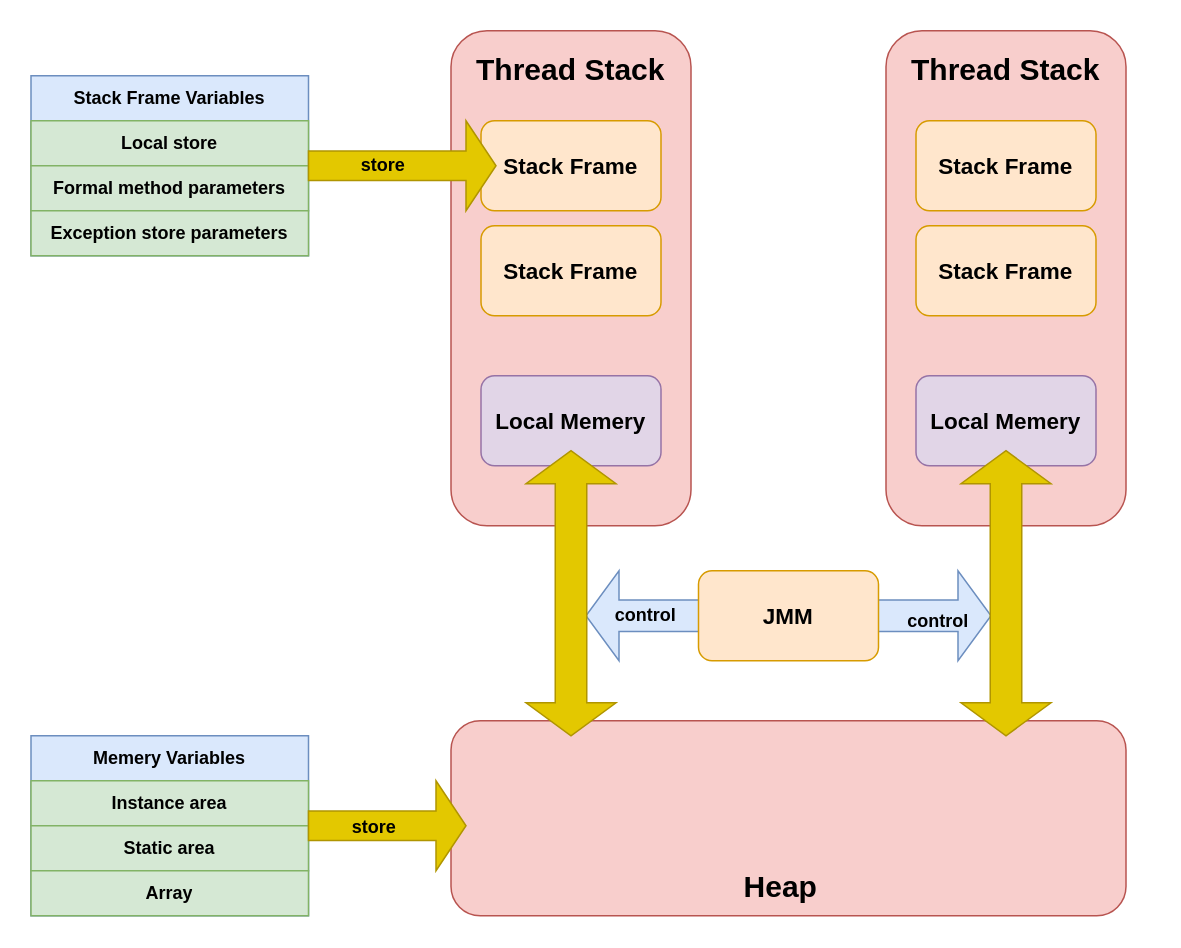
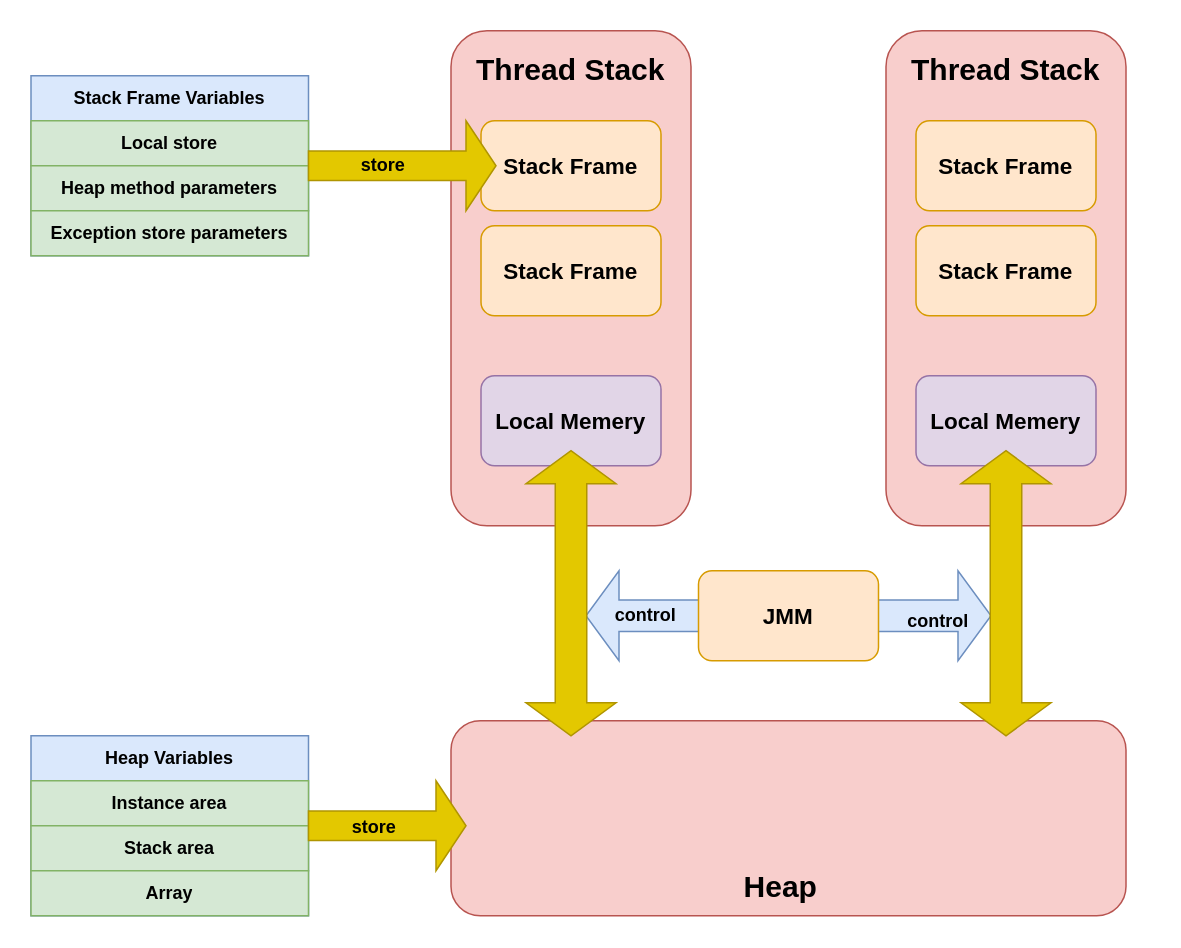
- <mxCell id="22" value="&lt;b&gt;Formal method parameters&lt;/b&gt;" style="text;strokeColor=#82b366;fillColor=#d5e8d4;align=center;verticalAlign=middle;spacingLeft=4;spacingRight=4;overflow=hidden;points=[[0,0.5],[1,0.5]];portConstraint=eastwest;rotatable=0;whiteSpace=wrap;html=1;" vertex="1" parent="20"><mxGeometry y="60" width="185" height="30" as="geometry" /></mxCell>
+ <mxCell id="22" value="&lt;b&gt;Heap method parameters&lt;/b&gt;" style="text;strokeColor=#82b366;fillColor=#d5e8d4;align=center;verticalAlign=middle;spacingLeft=4;spacingRight=4;overflow=hidden;points=[[0,0.5],[1,0.5]];portConstraint=eastwest;rotatable=0;whiteSpace=wrap;html=1;" vertex="1" parent="20"><mxGeometry y="60" width="185" height="30" as="geometry" /></mxCell>
- <mxCell id="24" value="&lt;b&gt;Memery Variables&lt;/b&gt;" style="swimlane;fontStyle=0;childLayout=stackLayout;horizontal=1;startSize=30;horizontalStack=0;resizeParent=1;resizeParentMax=0;resizeLast=0;collapsible=1;marginBottom=0;whiteSpace=wrap;html=1;fillColor=#dae8fc;strokeColor=#6c8ebf;align=center;" vertex="1" parent="1"><mxGeometry x="20" y="490" width="185" height="120" as="geometry" /></mxCell>
+ <mxCell id="24" value="&lt;b&gt;Heap Variables&lt;/b&gt;" style="swimlane;fontStyle=0;childLayout=stackLayout;horizontal=1;startSize=30;horizontalStack=0;resizeParent=1;resizeParentMax=0;resizeLast=0;collapsible=1;marginBottom=0;whiteSpace=wrap;html=1;fillColor=#dae8fc;strokeColor=#6c8ebf;align=center;" vertex="1" parent="1"><mxGeometry x="20" y="490" width="185" height="120" as="geometry" /></mxCell>
- <mxCell id="26" value="&lt;b&gt;Static area&lt;br&gt;&lt;/b&gt;" style="text;strokeColor=#82b366;fillColor=#d5e8d4;align=center;verticalAlign=middle;spacingLeft=4;spacingRight=4;overflow=hidden;points=[[0,0.5],[1,0.5]];portConstraint=eastwest;rotatable=0;whiteSpace=wrap;html=1;" vertex="1" parent="24"><mxGeometry y="60" width="185" height="30" as="geometry" /></mxCell>
+ <mxCell id="26" value="&lt;b&gt;Stack area&lt;br&gt;&lt;/b&gt;" style="text;strokeColor=#82b366;fillColor=#d5e8d4;align=center;verticalAlign=middle;spacingLeft=4;spacingRight=4;overflow=hidden;points=[[0,0.5],[1,0.5]];portConstraint=eastwest;rotatable=0;whiteSpace=wrap;html=1;" vertex="1" parent="24"><mxGeometry y="60" width="185" height="30" as="geometry" /></mxCell>
